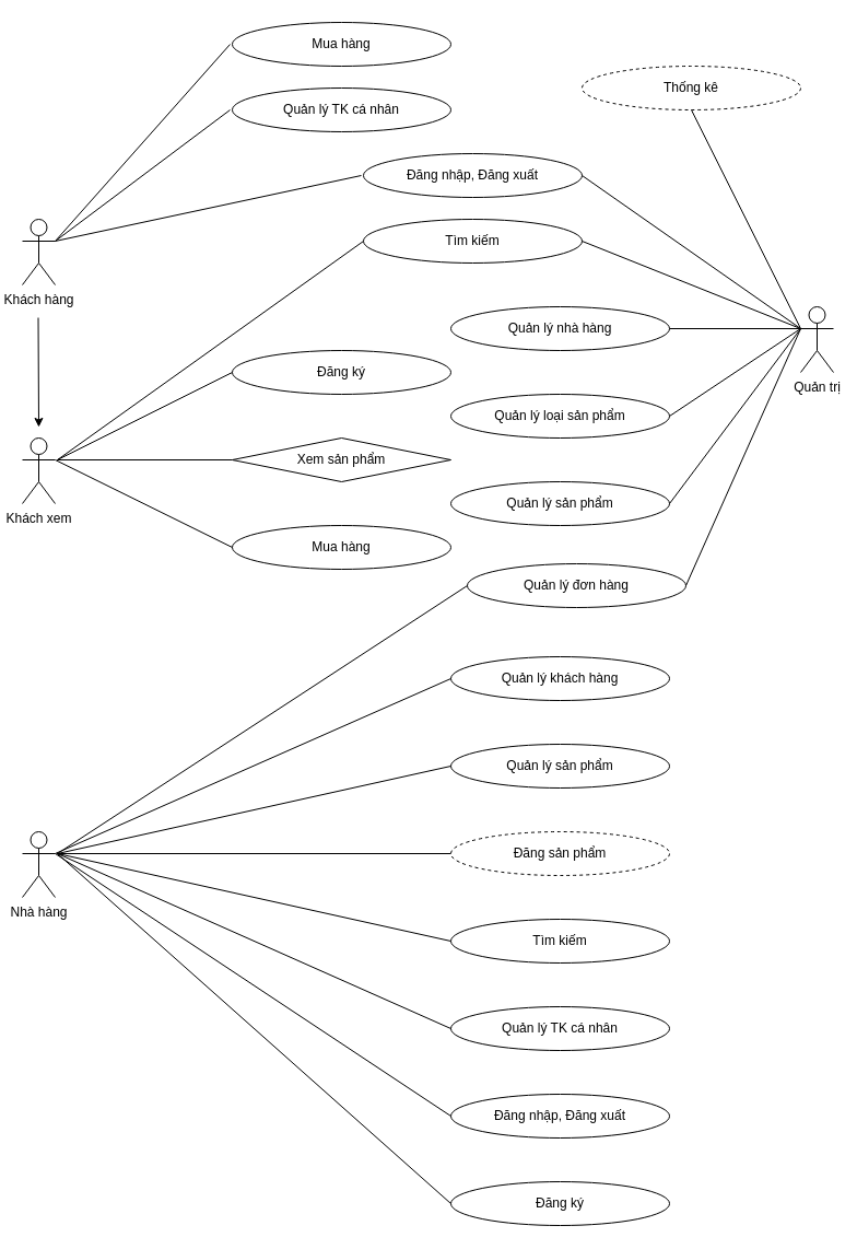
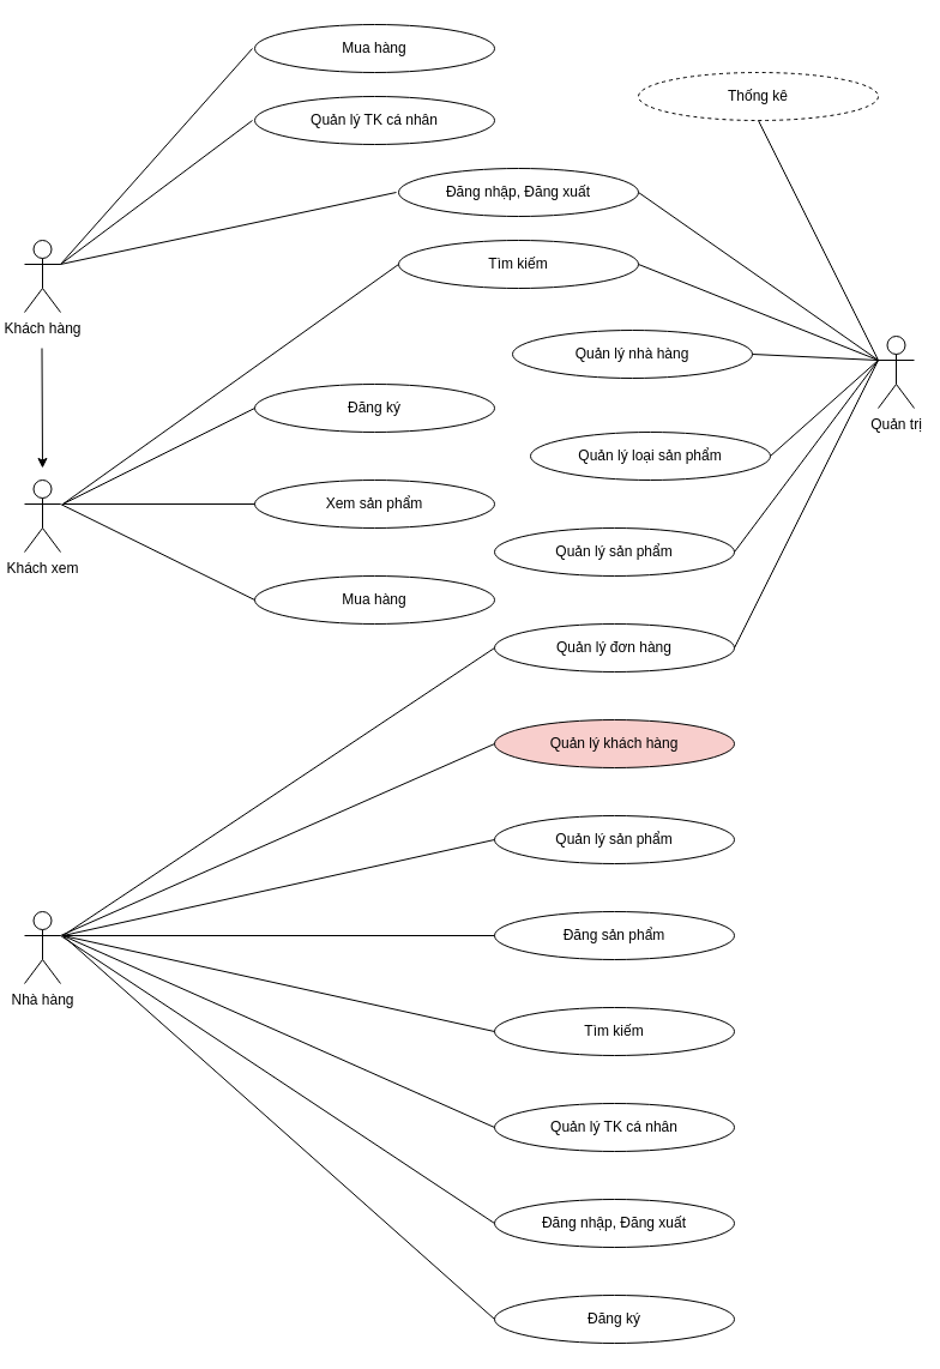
- <mxCell id="24" value="Quản lý nhà hàng" style="ellipse;whiteSpace=wrap;html=1;" parent="1" vertex="1"><mxGeometry x="412" y="280" width="200" height="40" as="geometry" /></mxCell>
+ <mxCell id="24" value="Quản lý nhà hàng" style="ellipse;whiteSpace=wrap;html=1;" parent="1" vertex="1"><mxGeometry x="427" y="275" width="200" height="40" as="geometry" /></mxCell>
- <mxCell id="25" value="Quản lý loại sản phẩm" style="ellipse;whiteSpace=wrap;html=1;" parent="1" vertex="1"><mxGeometry x="412" y="360" width="200" height="40" as="geometry" /></mxCell>
+ <mxCell id="25" value="Quản lý loại sản phẩm" style="ellipse;whiteSpace=wrap;html=1;" parent="1" vertex="1"><mxGeometry x="442" y="360" width="200" height="40" as="geometry" /></mxCell>
- <mxCell id="17" value="Xem sản phẩm" style="rhombus;whiteSpace=wrap;html=1;" parent="1" vertex="1"><mxGeometry x="212" y="400" width="200" height="40" as="geometry" /></mxCell>
+ <mxCell id="17" value="Xem sản phẩm" style="ellipse;whiteSpace=wrap;html=1;" parent="1" vertex="1"><mxGeometry x="212" y="400" width="200" height="40" as="geometry" /></mxCell>
- <mxCell id="27" value="Quản lý đơn hàng" style="ellipse;whiteSpace=wrap;html=1;" parent="1" vertex="1"><mxGeometry x="427" y="515" width="200" height="40" as="geometry" /></mxCell>
+ <mxCell id="27" value="Quản lý đơn hàng" style="ellipse;whiteSpace=wrap;html=1;" parent="1" vertex="1"><mxGeometry x="412" y="520" width="200" height="40" as="geometry" /></mxCell>
- <mxCell id="33" value="Quản lý khách hàng" style="ellipse;whiteSpace=wrap;html=1;" vertex="1" parent="1"><mxGeometry x="412" y="600" width="200" height="40" as="geometry" /></mxCell>
+ <mxCell id="33" value="Quản lý khách hàng" style="ellipse;whiteSpace=wrap;html=1;fillColor=#f8cecc;" vertex="1" parent="1"><mxGeometry x="412" y="600" width="200" height="40" as="geometry" /></mxCell>
- <mxCell id="37" value="Đăng sản phẩm" style="ellipse;whiteSpace=wrap;html=1;dashed=1;" vertex="1" parent="1"><mxGeometry x="412" y="760" width="200" height="40" as="geometry" /></mxCell>
+ <mxCell id="37" value="Đăng sản phẩm" style="ellipse;whiteSpace=wrap;html=1;" vertex="1" parent="1"><mxGeometry x="412" y="760" width="200" height="40" as="geometry" /></mxCell>
